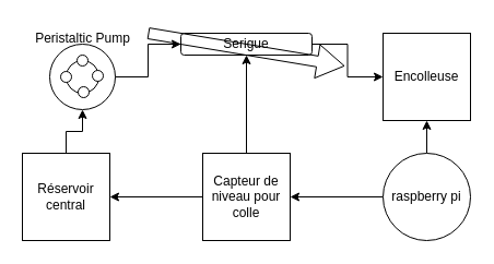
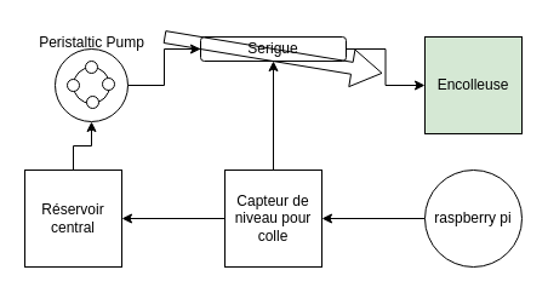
- <mxCell id="12" value="Encolleuse" style="whiteSpace=wrap;html=1;aspect=fixed;" parent="1" vertex="1"><mxGeometry x="350" y="30" width="80" height="80" as="geometry" /></mxCell>
+ <mxCell id="12" value="Encolleuse" style="whiteSpace=wrap;html=1;aspect=fixed;fillColor=#d5e8d4;" parent="1" vertex="1"><mxGeometry x="350" y="30" width="80" height="80" as="geometry" /></mxCell>
- <mxCell id="14" style="edgeStyle=orthogonalEdgeStyle;rounded=0;orthogonalLoop=1;jettySize=auto;html=1;entryX=0.5;entryY=1;entryDx=0;entryDy=0;" parent="1" source="15" target="12" edge="1"><mxGeometry relative="1" as="geometry" /></mxCell>
